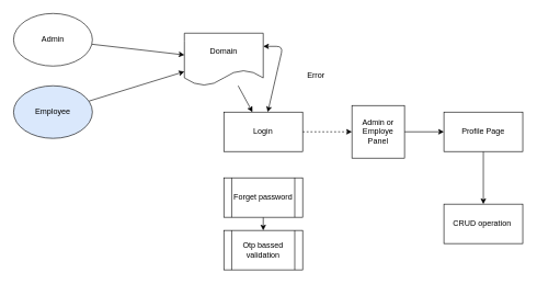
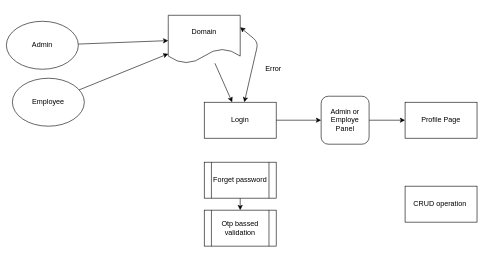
- <mxCell id="4" value="Admin" style="ellipse;whiteSpace=wrap;html=1;" parent="1" vertex="1"><mxGeometry x="20" y="20" width="120" height="80" as="geometry" /></mxCell>
+ <mxCell id="4" value="Admin" style="ellipse;whiteSpace=wrap;html=1;" parent="1" vertex="1"><mxGeometry x="10" y="35" width="120" height="80" as="geometry" /></mxCell>
- <mxCell id="8" value="Domain" style="shape=document;whiteSpace=wrap;html=1;boundedLbl=1;" parent="1" vertex="1"><mxGeometry x="280" y="50" width="120" height="80" as="geometry" /></mxCell>
+ <mxCell id="8" value="Domain" style="shape=document;whiteSpace=wrap;html=1;boundedLbl=1;" parent="1" vertex="1"><mxGeometry x="280" y="25" width="120" height="80" as="geometry" /></mxCell>
- <mxCell id="15" value="Error" style="text;html=1;align=center;verticalAlign=middle;resizable=0;points=[];autosize=1;strokeColor=none;fillColor=none;" parent="1" vertex="1"><mxGeometry x="455" y="100" width="50" height="30" as="geometry" /></mxCell>
+ <mxCell id="15" value="Error" style="text;html=1;align=center;verticalAlign=middle;resizable=0;points=[];autosize=1;strokeColor=none;fillColor=none;" parent="1" vertex="1"><mxGeometry x="430" y="100" width="50" height="30" as="geometry" /></mxCell>
- <mxCell id="6" value="Employee" style="ellipse;whiteSpace=wrap;html=1;fillColor=#dae8fc;" parent="1" vertex="1"><mxGeometry x="20" y="130" width="120" height="80" as="geometry" /></mxCell>
+ <mxCell id="6" value="Employee" style="ellipse;whiteSpace=wrap;html=1;" parent="1" vertex="1"><mxGeometry x="20" y="130" width="120" height="80" as="geometry" /></mxCell>
- <mxCell id="2" style="edgeStyle=none;html=1;dashed=1;" parent="1" source="9" target="11" edge="1"><mxGeometry relative="1" as="geometry"><mxPoint x="630" y="90" as="sourcePoint" /></mxGeometry></mxCell>
+ <mxCell id="2" style="edgeStyle=none;html=1;" parent="1" source="9" target="11" edge="1"><mxGeometry relative="1" as="geometry"><mxPoint x="630" y="90" as="sourcePoint" /></mxGeometry></mxCell>
- <mxCell id="11" value="Admin or Employe Panel" style="whiteSpace=wrap;html=1;aspect=fixed;" parent="1" vertex="1"><mxGeometry x="535" y="160" width="80" height="80" as="geometry" /></mxCell>
+ <mxCell id="11" value="Admin or Employe Panel" style="whiteSpace=wrap;html=1;aspect=fixed;rounded=1;" parent="1" vertex="1"><mxGeometry x="535" y="160" width="80" height="80" as="geometry" /></mxCell>
- <mxCell id="17" value="" style="edgeStyle=none;html=1;" parent="1" source="18" target="19" edge="1"><mxGeometry relative="1" as="geometry" /></mxCell>
